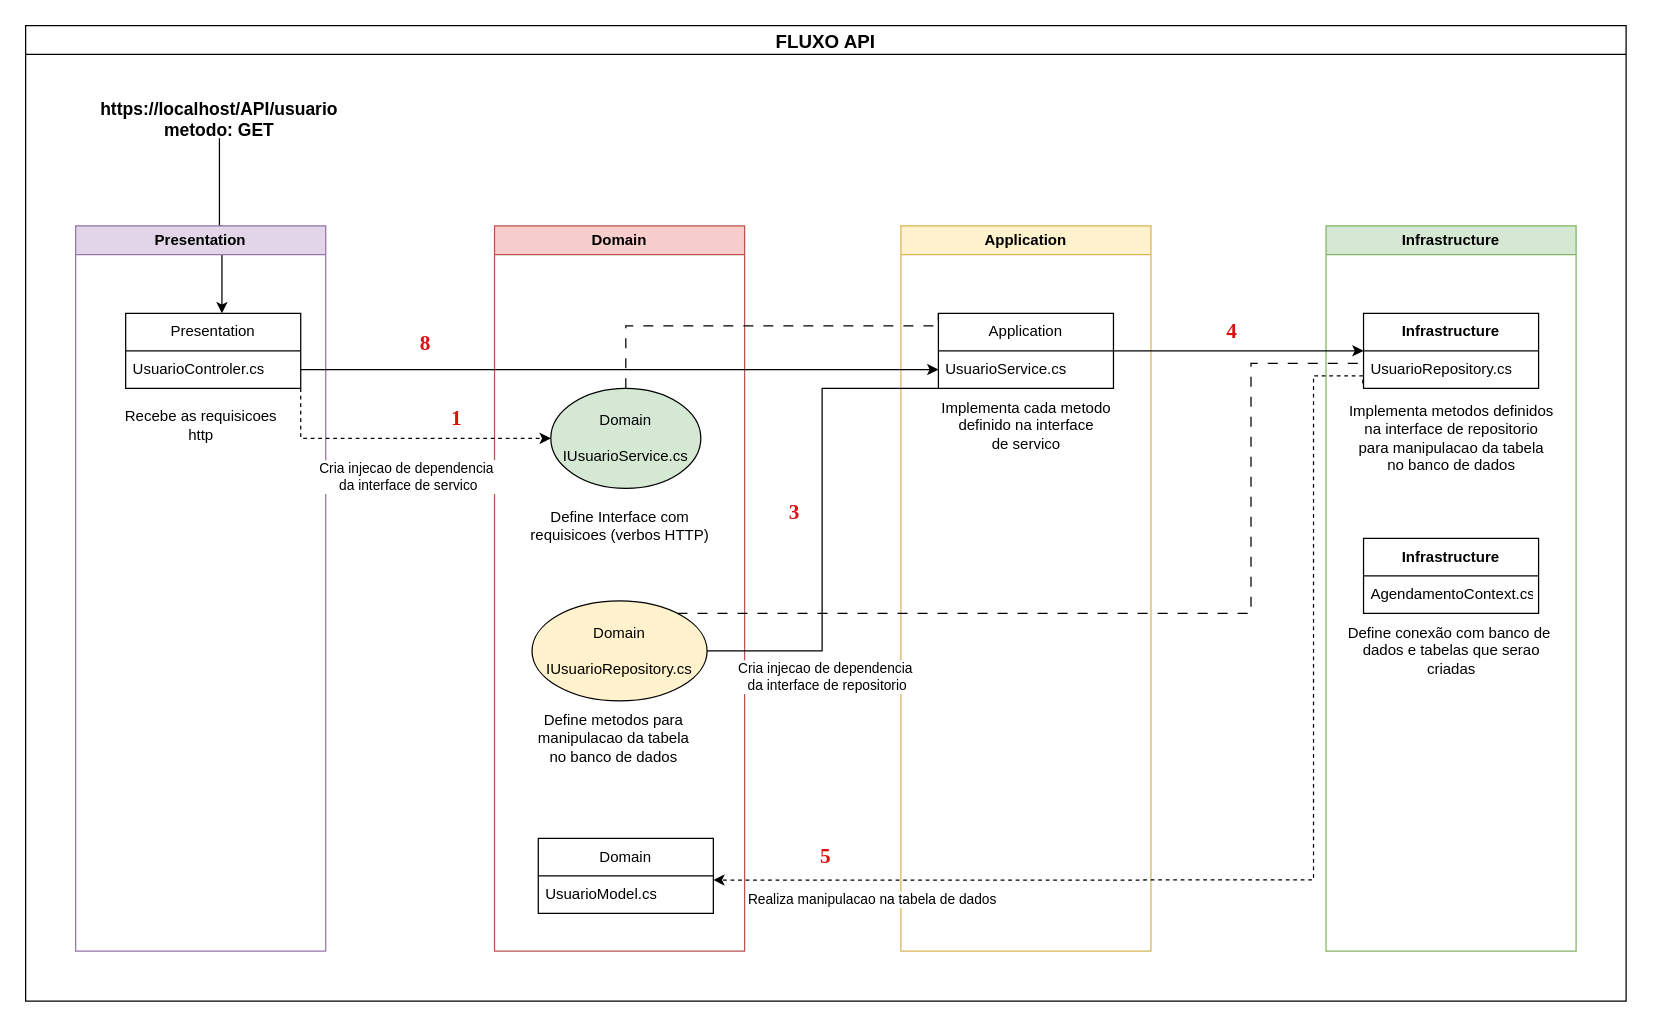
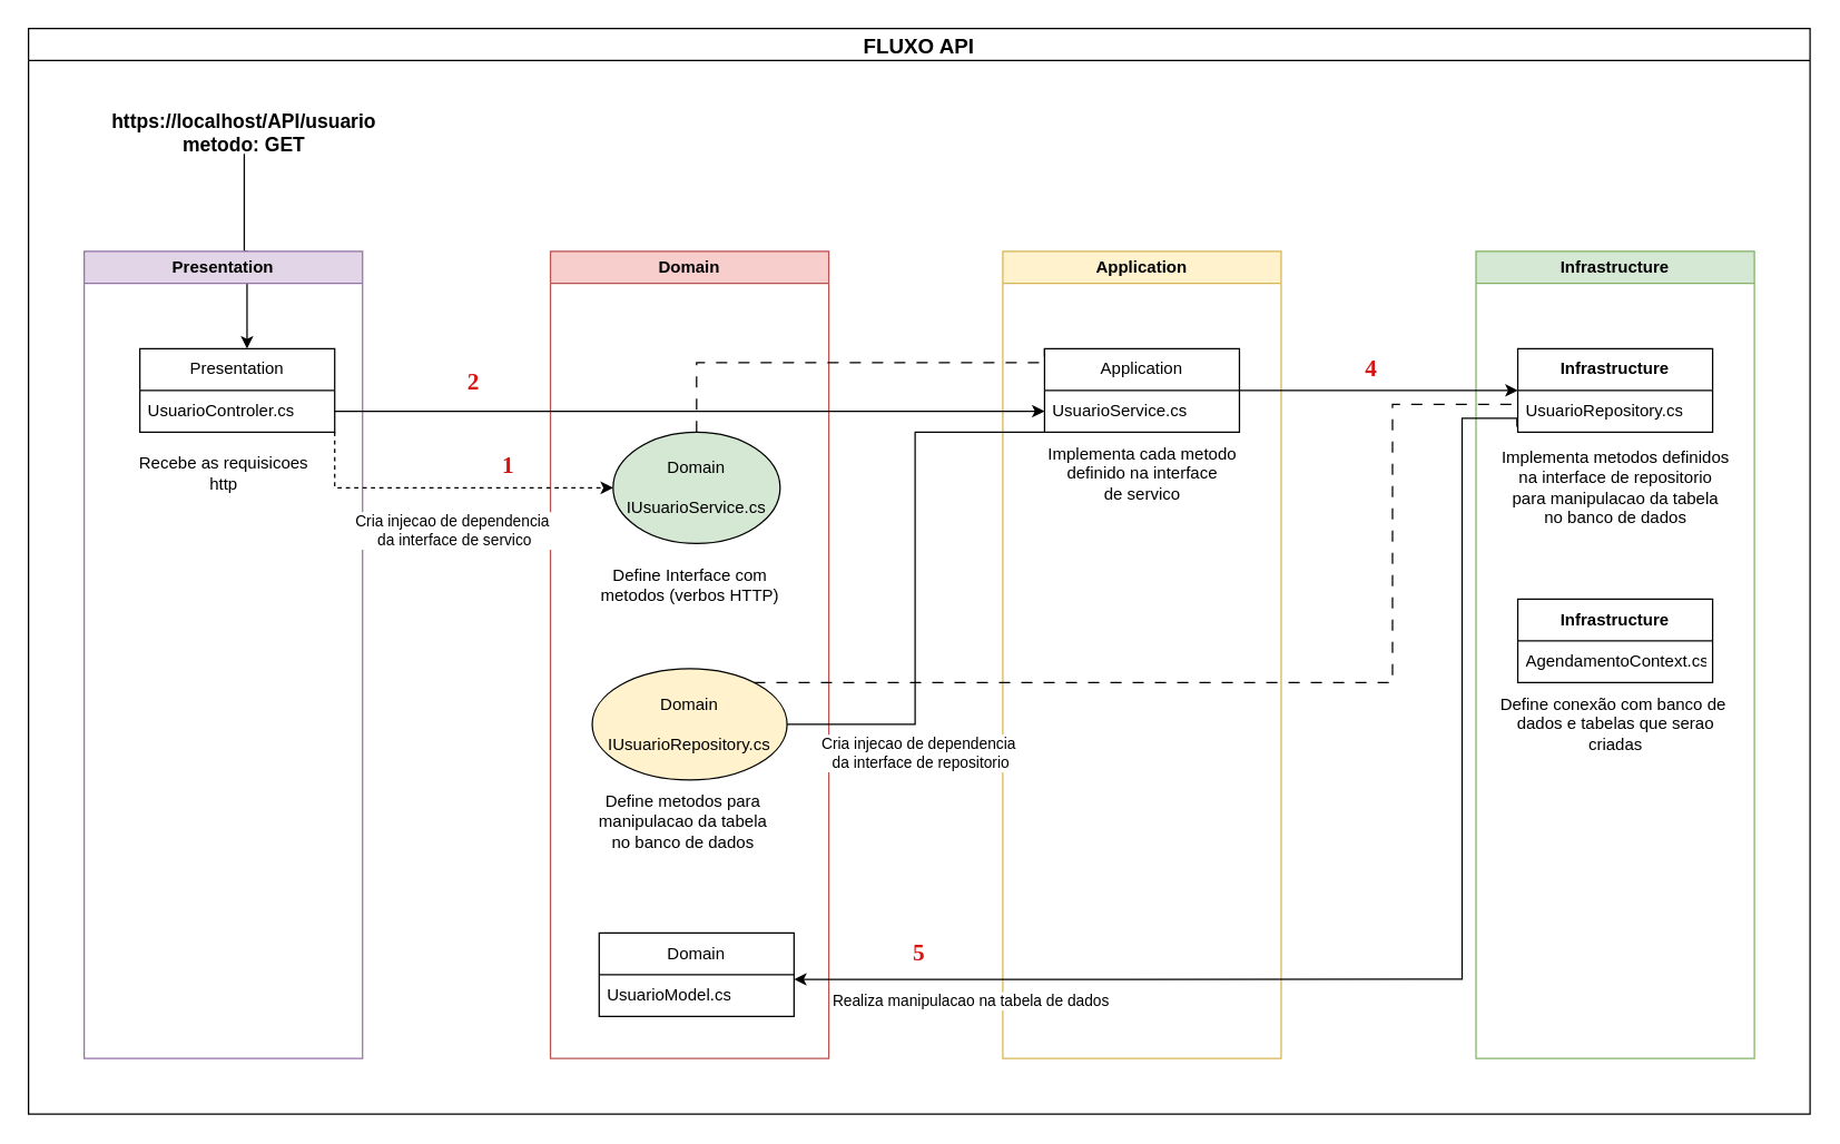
- <mxCell id="33" value="&lt;font face=&quot;Verdana&quot; color=&quot;#d91212&quot; style=&quot;font-size: 17px;&quot;&gt;&lt;b&gt;8&lt;/b&gt;&lt;/font&gt;" style="text;html=1;align=center;verticalAlign=middle;whiteSpace=wrap;rounded=0;" vertex="1" parent="31"><mxGeometry x="305" y="240" width="30" height="30" as="geometry" /></mxCell>
+ <mxCell id="33" value="&lt;font face=&quot;Verdana&quot; color=&quot;#d91212&quot; style=&quot;font-size: 17px;&quot;&gt;&lt;b&gt;2&lt;/b&gt;&lt;/font&gt;" style="text;html=1;align=center;verticalAlign=middle;whiteSpace=wrap;rounded=0;" vertex="1" parent="31"><mxGeometry x="305" y="240" width="30" height="30" as="geometry" /></mxCell>
- <mxCell id="34" value="&lt;font face=&quot;Verdana&quot; color=&quot;#d91212&quot; style=&quot;font-size: 17px;&quot;&gt;&lt;b&gt;3&lt;/b&gt;&lt;/font&gt;" style="text;html=1;align=center;verticalAlign=middle;whiteSpace=wrap;rounded=0;" vertex="1" parent="31"><mxGeometry x="600" y="375" width="30" height="30" as="geometry" /></mxCell>
- <mxCell id="12" value="Define Interface com&lt;br&gt;requisicoes (verbos HTTP)" style="text;html=1;align=center;verticalAlign=middle;resizable=0;points=[];autosize=1;strokeColor=none;fillColor=none;" vertex="1" parent="8"><mxGeometry x="25" y="220" width="150" height="40" as="geometry" /></mxCell>
+ <mxCell id="12" value="Define Interface com&lt;br&gt;metodos (verbos HTTP)" style="text;html=1;align=center;verticalAlign=middle;resizable=0;points=[];autosize=1;strokeColor=none;fillColor=none;" vertex="1" parent="8"><mxGeometry x="25" y="220" width="150" height="40" as="geometry" /></mxCell>
- <mxCell id="27" style="edgeStyle=orthogonalEdgeStyle;rounded=0;orthogonalLoop=1;jettySize=auto;html=1;entryX=1;entryY=0.108;entryDx=0;entryDy=0;entryPerimeter=0;exitX=-0.004;exitY=0.873;exitDx=0;exitDy=0;exitPerimeter=0;dashed=1;" edge="1" parent="1" source="38" target="14"><mxGeometry relative="1" as="geometry"><mxPoint x="1100.112" y="300.059" as="sourcePoint" /><Array as="points"><mxPoint x="1089" y="300" /><mxPoint x="1050" y="300" /><mxPoint x="1050" y="703" /></Array></mxGeometry></mxCell>
+ <mxCell id="27" style="edgeStyle=orthogonalEdgeStyle;rounded=0;orthogonalLoop=1;jettySize=auto;html=1;entryX=1;entryY=0.108;entryDx=0;entryDy=0;entryPerimeter=0;exitX=-0.004;exitY=0.873;exitDx=0;exitDy=0;exitPerimeter=0;" edge="1" parent="1" source="38" target="14"><mxGeometry relative="1" as="geometry"><mxPoint x="1100.112" y="300.059" as="sourcePoint" /><Array as="points"><mxPoint x="1089" y="300" /><mxPoint x="1050" y="300" /><mxPoint x="1050" y="703" /></Array></mxGeometry></mxCell>
